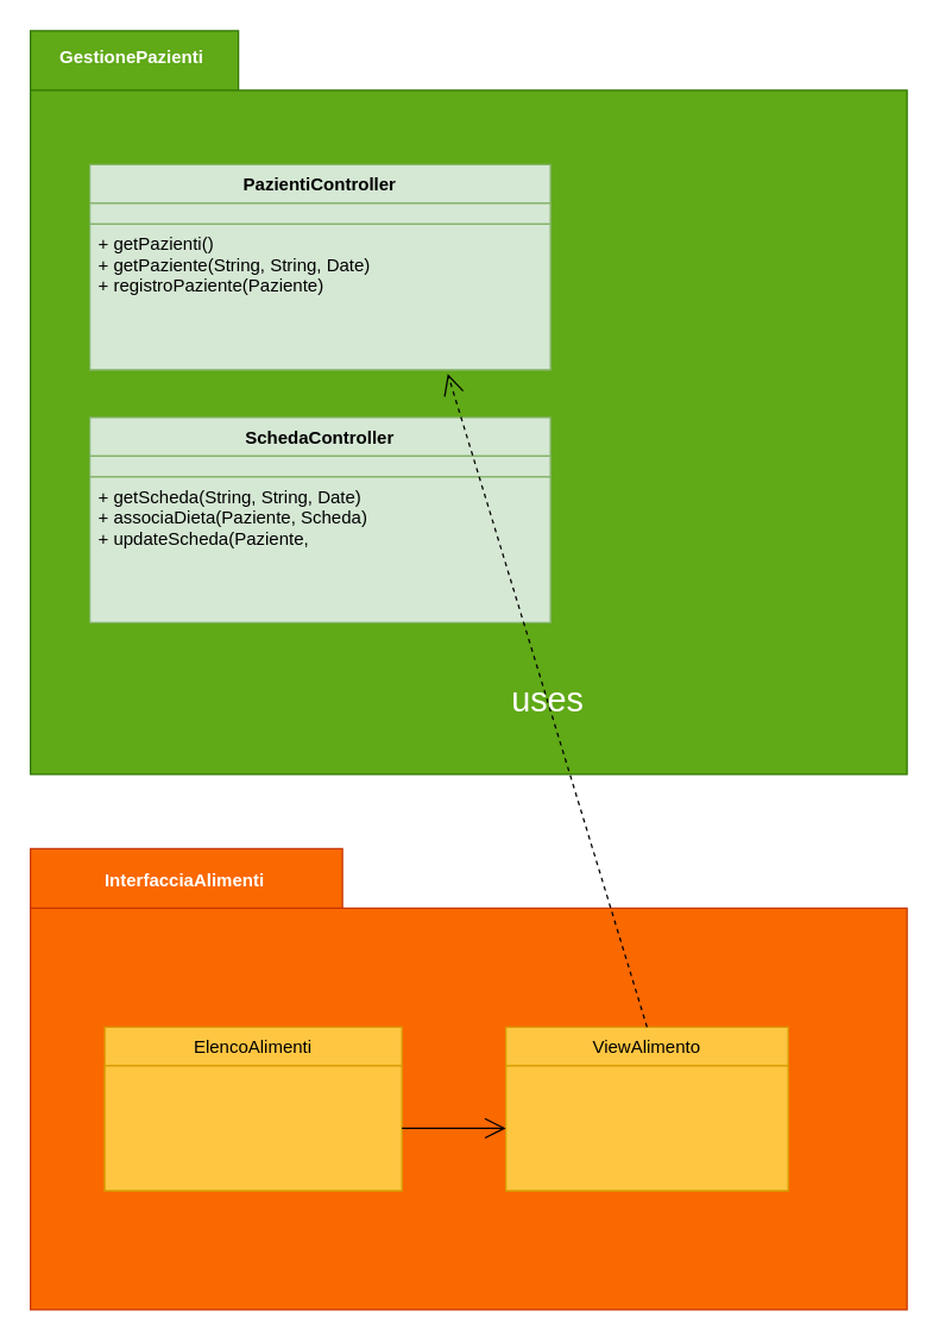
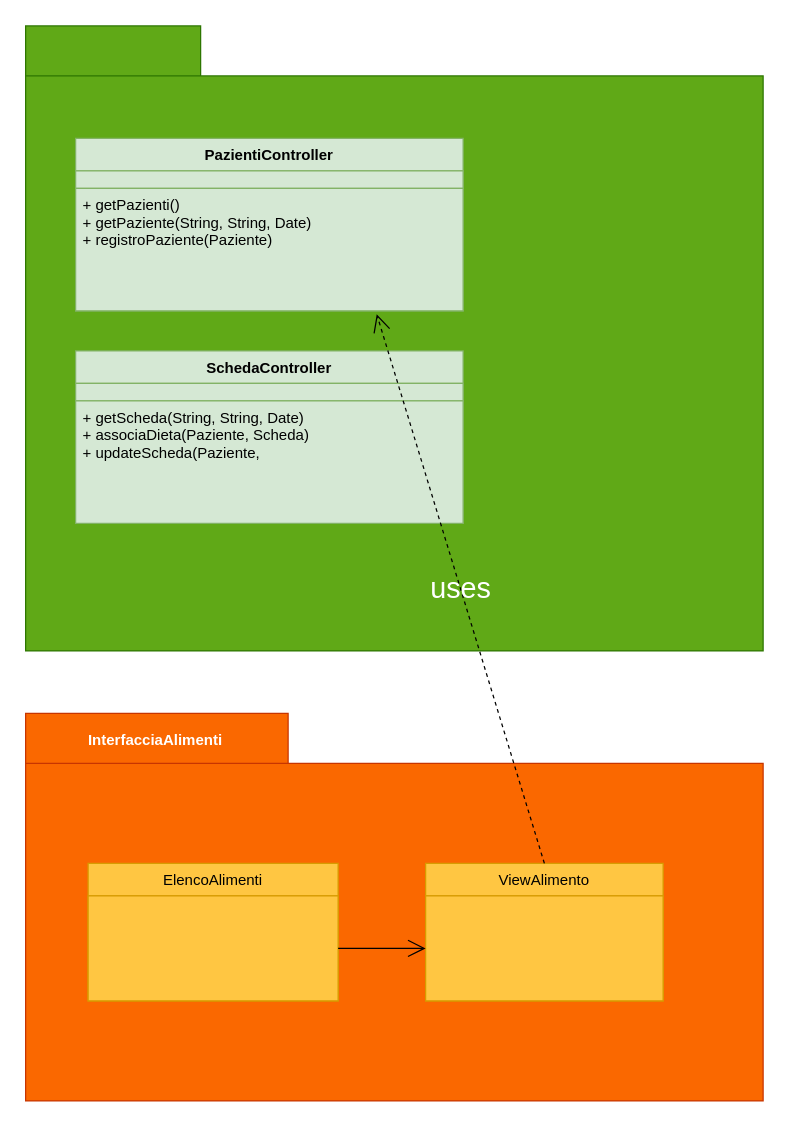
- <mxCell id="4" value="GestionePazienti" style="text;align=center;fontStyle=1;verticalAlign=middle;spacingLeft=3;spacingRight=3;rotatable=0;points=[[0,0.5],[1,0.5]];portConstraint=eastwest;fontColor=#FFFFFF;" vertex="1" parent="2"><mxGeometry x="13.538" y="0.845" width="109.767" height="33.333" as="geometry" /></mxCell>
